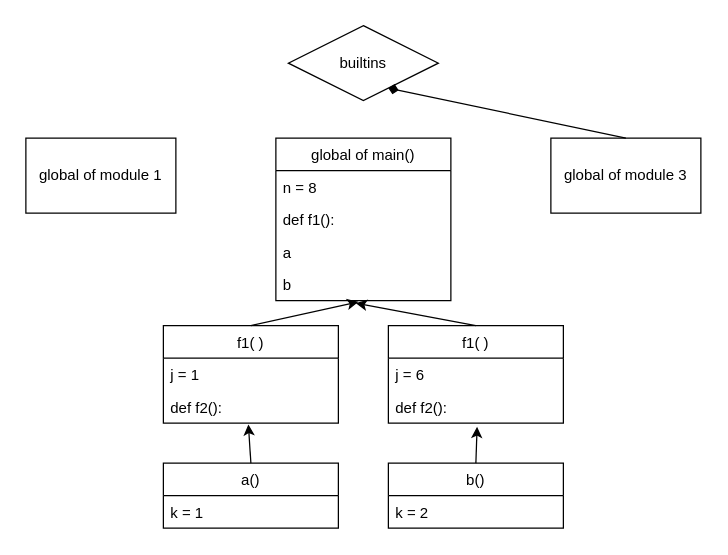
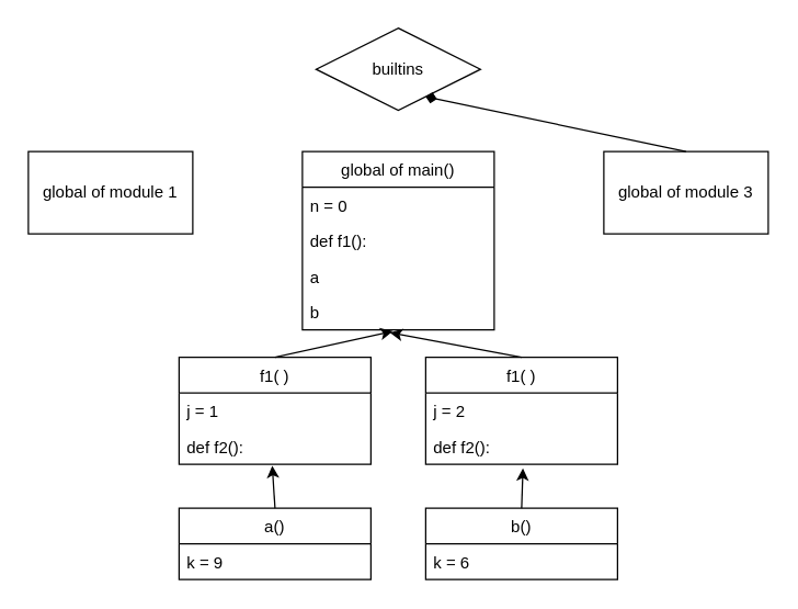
- <mxCell id="7" value="n = 8" style="text;strokeColor=none;fillColor=none;align=left;verticalAlign=top;spacingLeft=4;spacingRight=4;overflow=hidden;rotatable=0;points=[[0,0.5],[1,0.5]];portConstraint=eastwest;" vertex="1" parent="6"><mxGeometry y="26" width="140" height="26" as="geometry" /></mxCell>
+ <mxCell id="7" value="n = 0" style="text;strokeColor=none;fillColor=none;align=left;verticalAlign=top;spacingLeft=4;spacingRight=4;overflow=hidden;rotatable=0;points=[[0,0.5],[1,0.5]];portConstraint=eastwest;" vertex="1" parent="6"><mxGeometry y="26" width="140" height="26" as="geometry" /></mxCell>
- <mxCell id="15" value="j = 6" style="text;strokeColor=none;fillColor=none;align=left;verticalAlign=top;spacingLeft=4;spacingRight=4;overflow=hidden;rotatable=0;points=[[0,0.5],[1,0.5]];portConstraint=eastwest;" vertex="1" parent="14"><mxGeometry y="26" width="140" height="26" as="geometry" /></mxCell>
+ <mxCell id="15" value="j = 2" style="text;strokeColor=none;fillColor=none;align=left;verticalAlign=top;spacingLeft=4;spacingRight=4;overflow=hidden;rotatable=0;points=[[0,0.5],[1,0.5]];portConstraint=eastwest;" vertex="1" parent="14"><mxGeometry y="26" width="140" height="26" as="geometry" /></mxCell>
- <mxCell id="18" value="k = 1" style="text;strokeColor=none;fillColor=none;align=left;verticalAlign=top;spacingLeft=4;spacingRight=4;overflow=hidden;rotatable=0;points=[[0,0.5],[1,0.5]];portConstraint=eastwest;" vertex="1" parent="17"><mxGeometry y="26" width="140" height="26" as="geometry" /></mxCell>
+ <mxCell id="18" value="k = 9" style="text;strokeColor=none;fillColor=none;align=left;verticalAlign=top;spacingLeft=4;spacingRight=4;overflow=hidden;rotatable=0;points=[[0,0.5],[1,0.5]];portConstraint=eastwest;" vertex="1" parent="17"><mxGeometry y="26" width="140" height="26" as="geometry" /></mxCell>
- <mxCell id="20" value="k = 2" style="text;strokeColor=none;fillColor=none;align=left;verticalAlign=top;spacingLeft=4;spacingRight=4;overflow=hidden;rotatable=0;points=[[0,0.5],[1,0.5]];portConstraint=eastwest;" vertex="1" parent="19"><mxGeometry y="26" width="140" height="26" as="geometry" /></mxCell>
+ <mxCell id="20" value="k = 6" style="text;strokeColor=none;fillColor=none;align=left;verticalAlign=top;spacingLeft=4;spacingRight=4;overflow=hidden;rotatable=0;points=[[0,0.5],[1,0.5]];portConstraint=eastwest;" vertex="1" parent="19"><mxGeometry y="26" width="140" height="26" as="geometry" /></mxCell>
